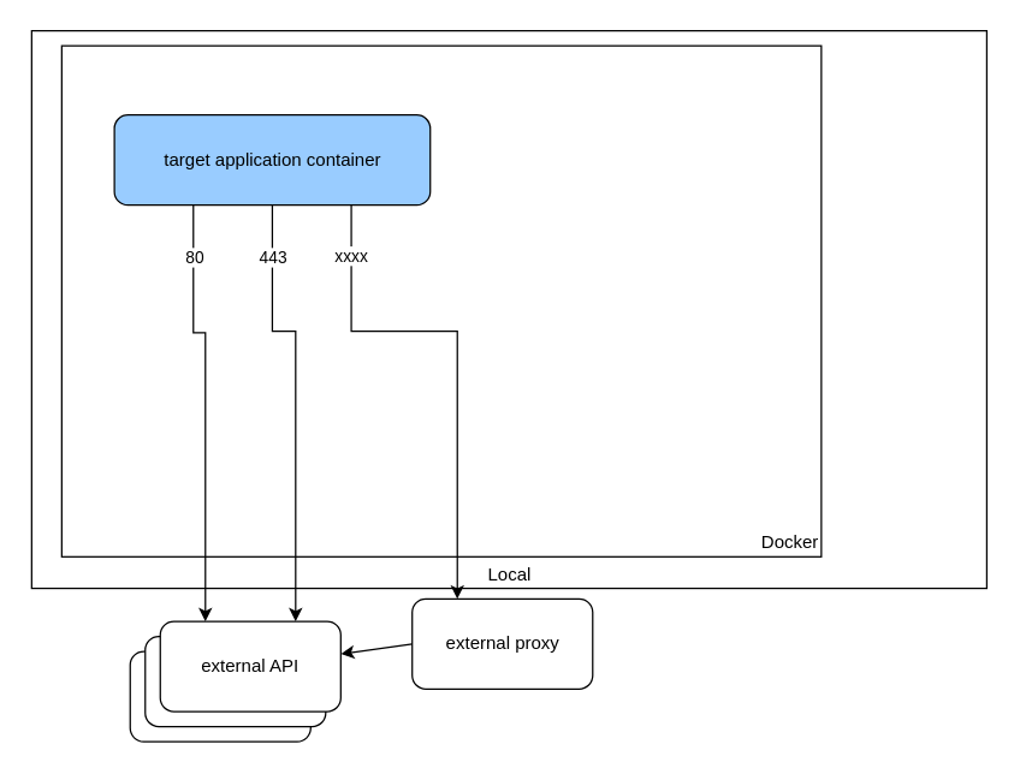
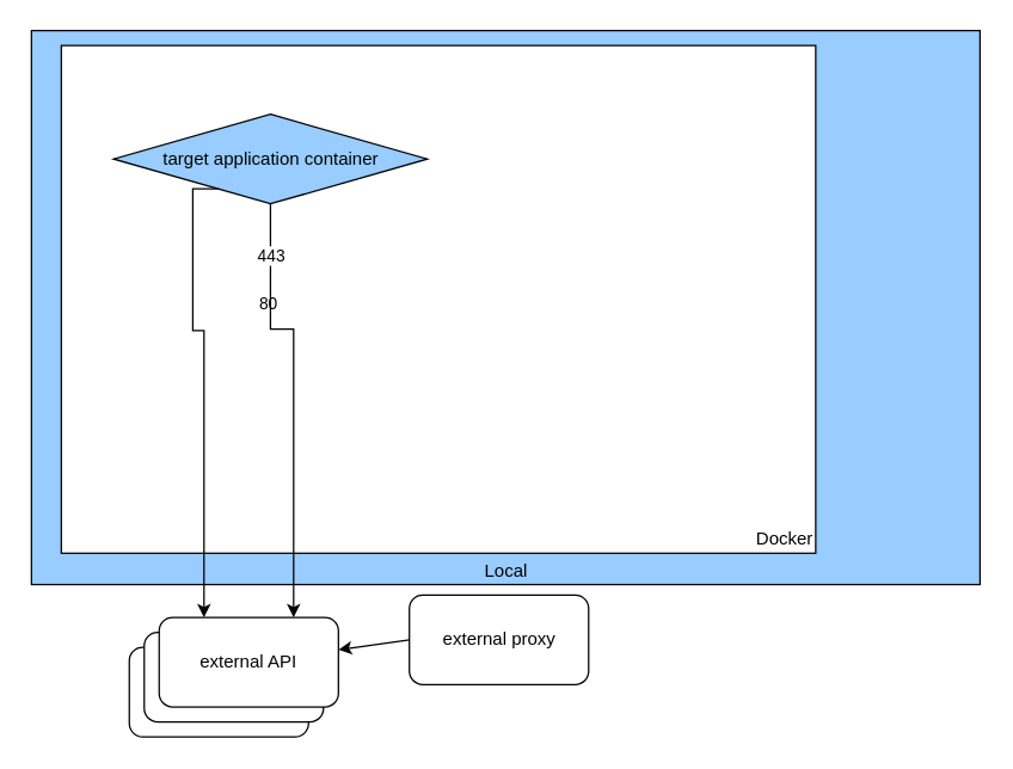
- <mxCell id="4" value="target application container" style="rounded=1;whiteSpace=wrap;html=1;fillColor=#99CCFF;" vertex="1" parent="1"><mxGeometry x="75.5" y="76" width="210" height="60" as="geometry" /></mxCell>
+ <mxCell id="4" value="target application container" style="rhombus;whiteSpace=wrap;html=1;fillColor=#99CCFF;" vertex="1" parent="1"><mxGeometry x="75.5" y="76" width="210" height="60" as="geometry" /></mxCell>
- <mxCell id="12" value="xxxx" style="edgeStyle=orthogonalEdgeStyle;rounded=0;orthogonalLoop=1;jettySize=auto;html=1;exitX=0.75;exitY=1;exitDx=0;exitDy=0;entryX=0.25;entryY=0;entryDx=0;entryDy=0;" edge="1" parent="1" source="4" target="5"><mxGeometry x="-0.793" relative="1" as="geometry"><mxPoint x="145.5" y="145.5" as="sourcePoint" /><mxPoint x="561.5" y="94.5" as="targetPoint" /><Array as="points"><mxPoint x="233.5" y="220" /><mxPoint x="303.5" y="220" /></Array><mxPoint as="offset" /></mxGeometry></mxCell>
- <mxCell id="2" value="Local" style="rounded=0;whiteSpace=wrap;html=1;verticalAlign=bottom;" vertex="1" parent="1"><mxGeometry x="20.5" y="20" width="635" height="371" as="geometry" /></mxCell>
+ <mxCell id="2" value="Local" style="rounded=0;whiteSpace=wrap;html=1;verticalAlign=bottom;fillColor=#99ccff;" vertex="1" parent="1"><mxGeometry x="20.5" y="20" width="635" height="371" as="geometry" /></mxCell>
